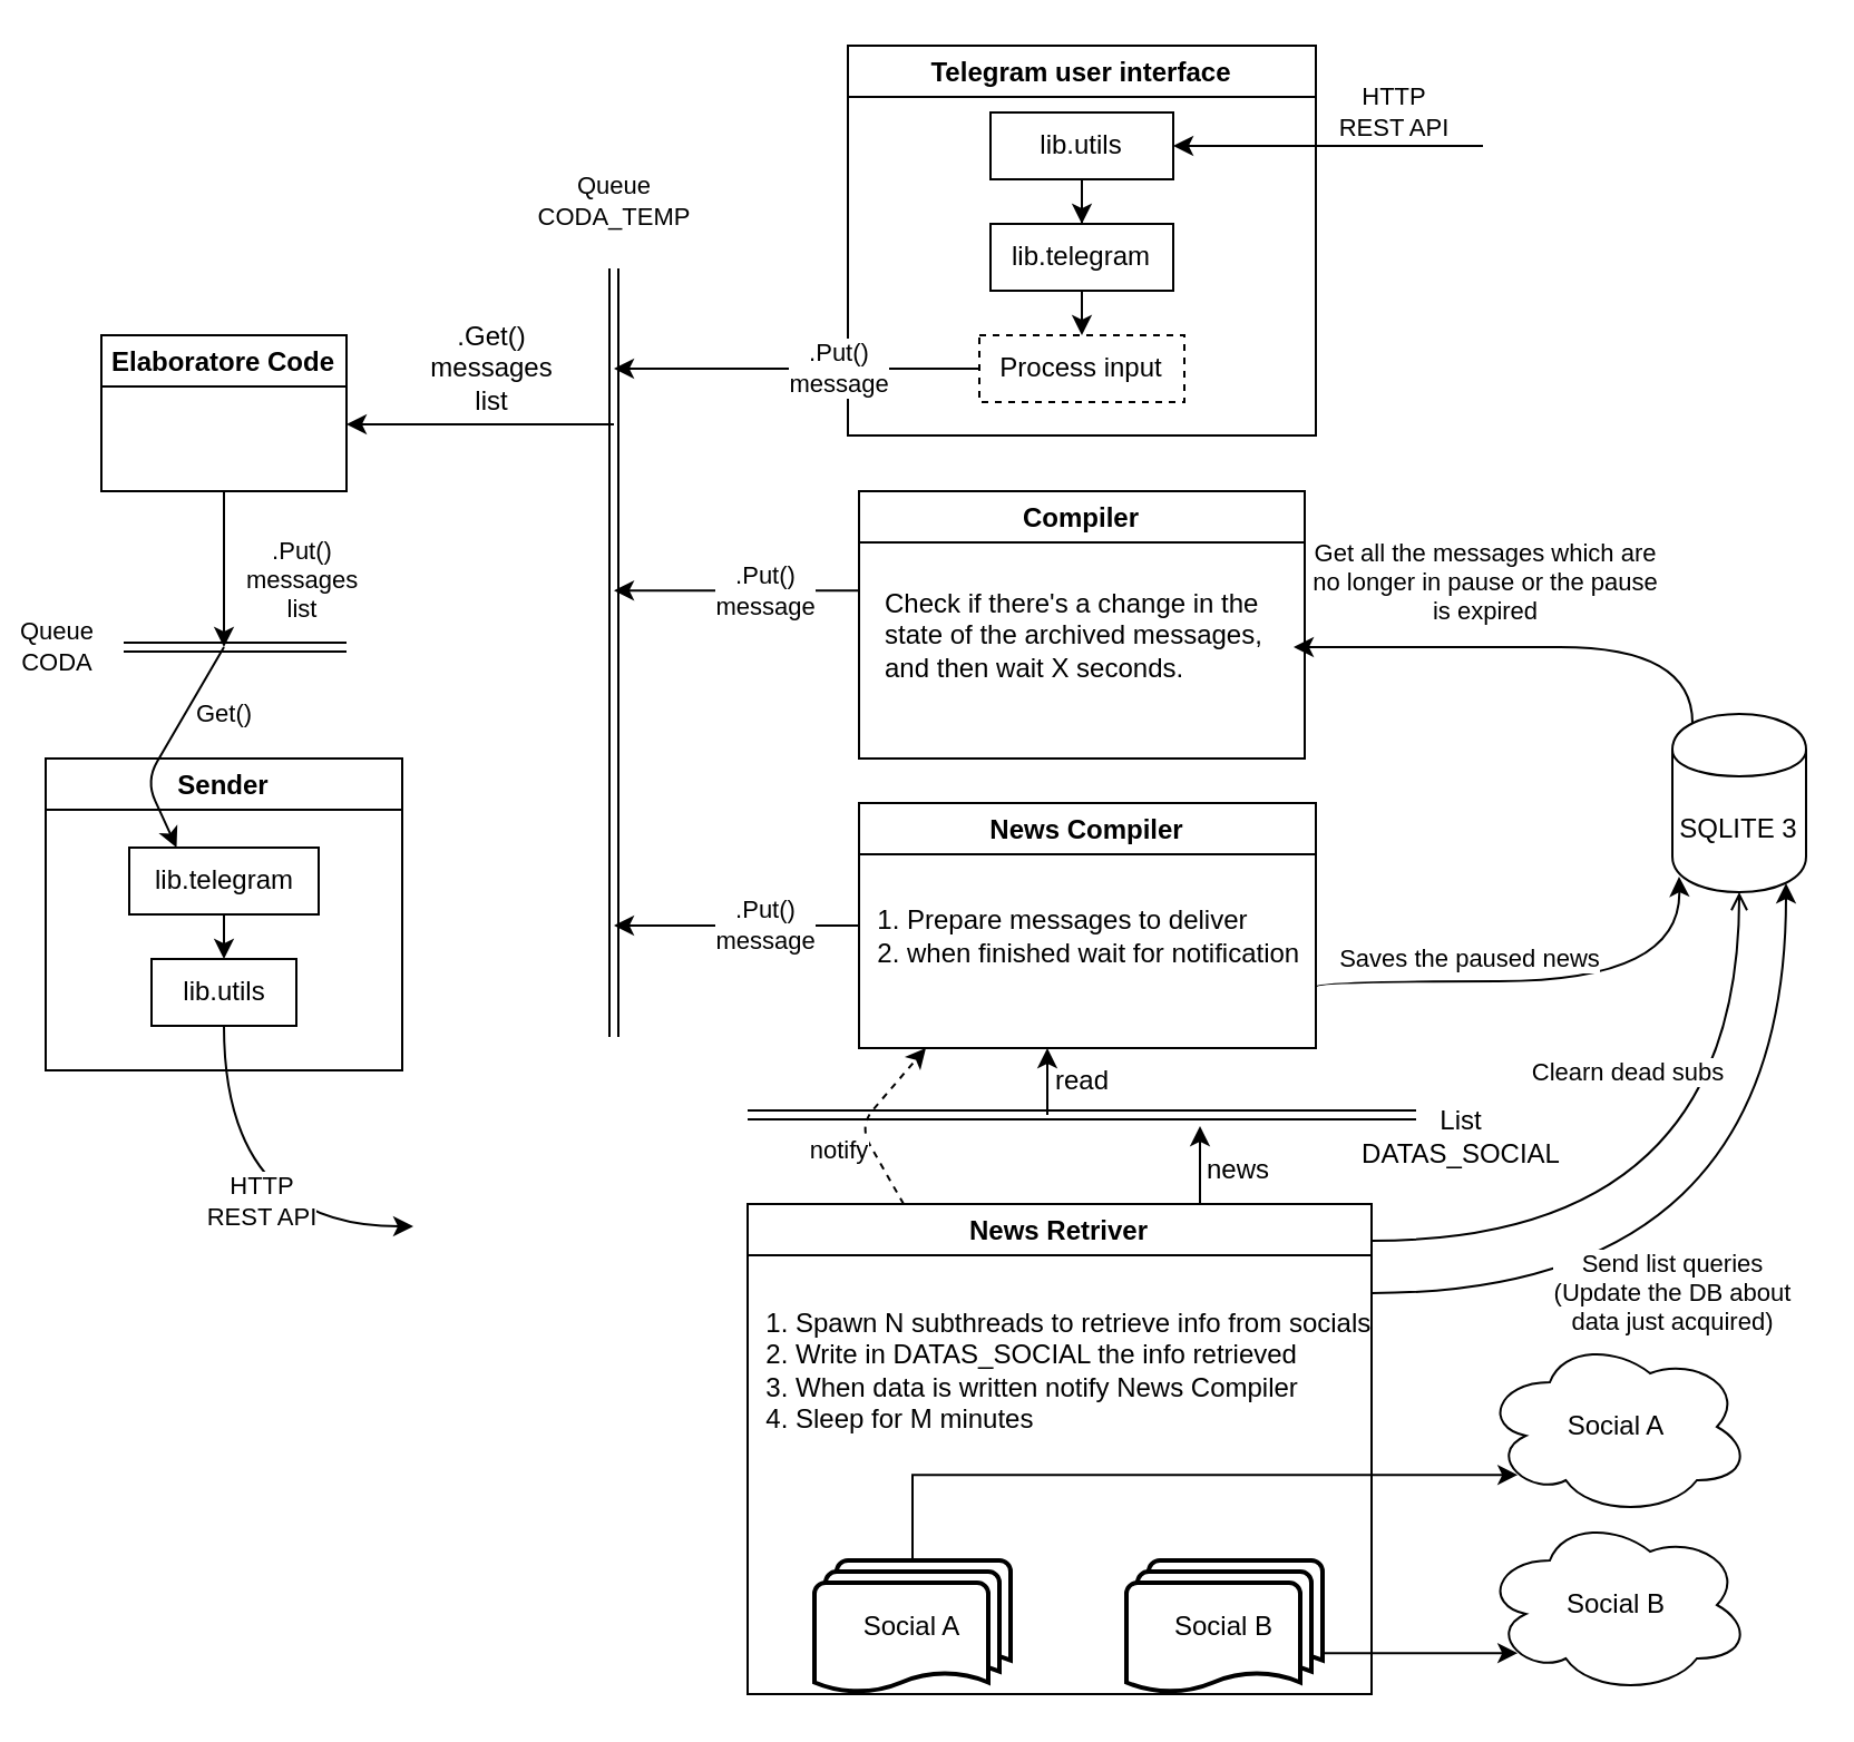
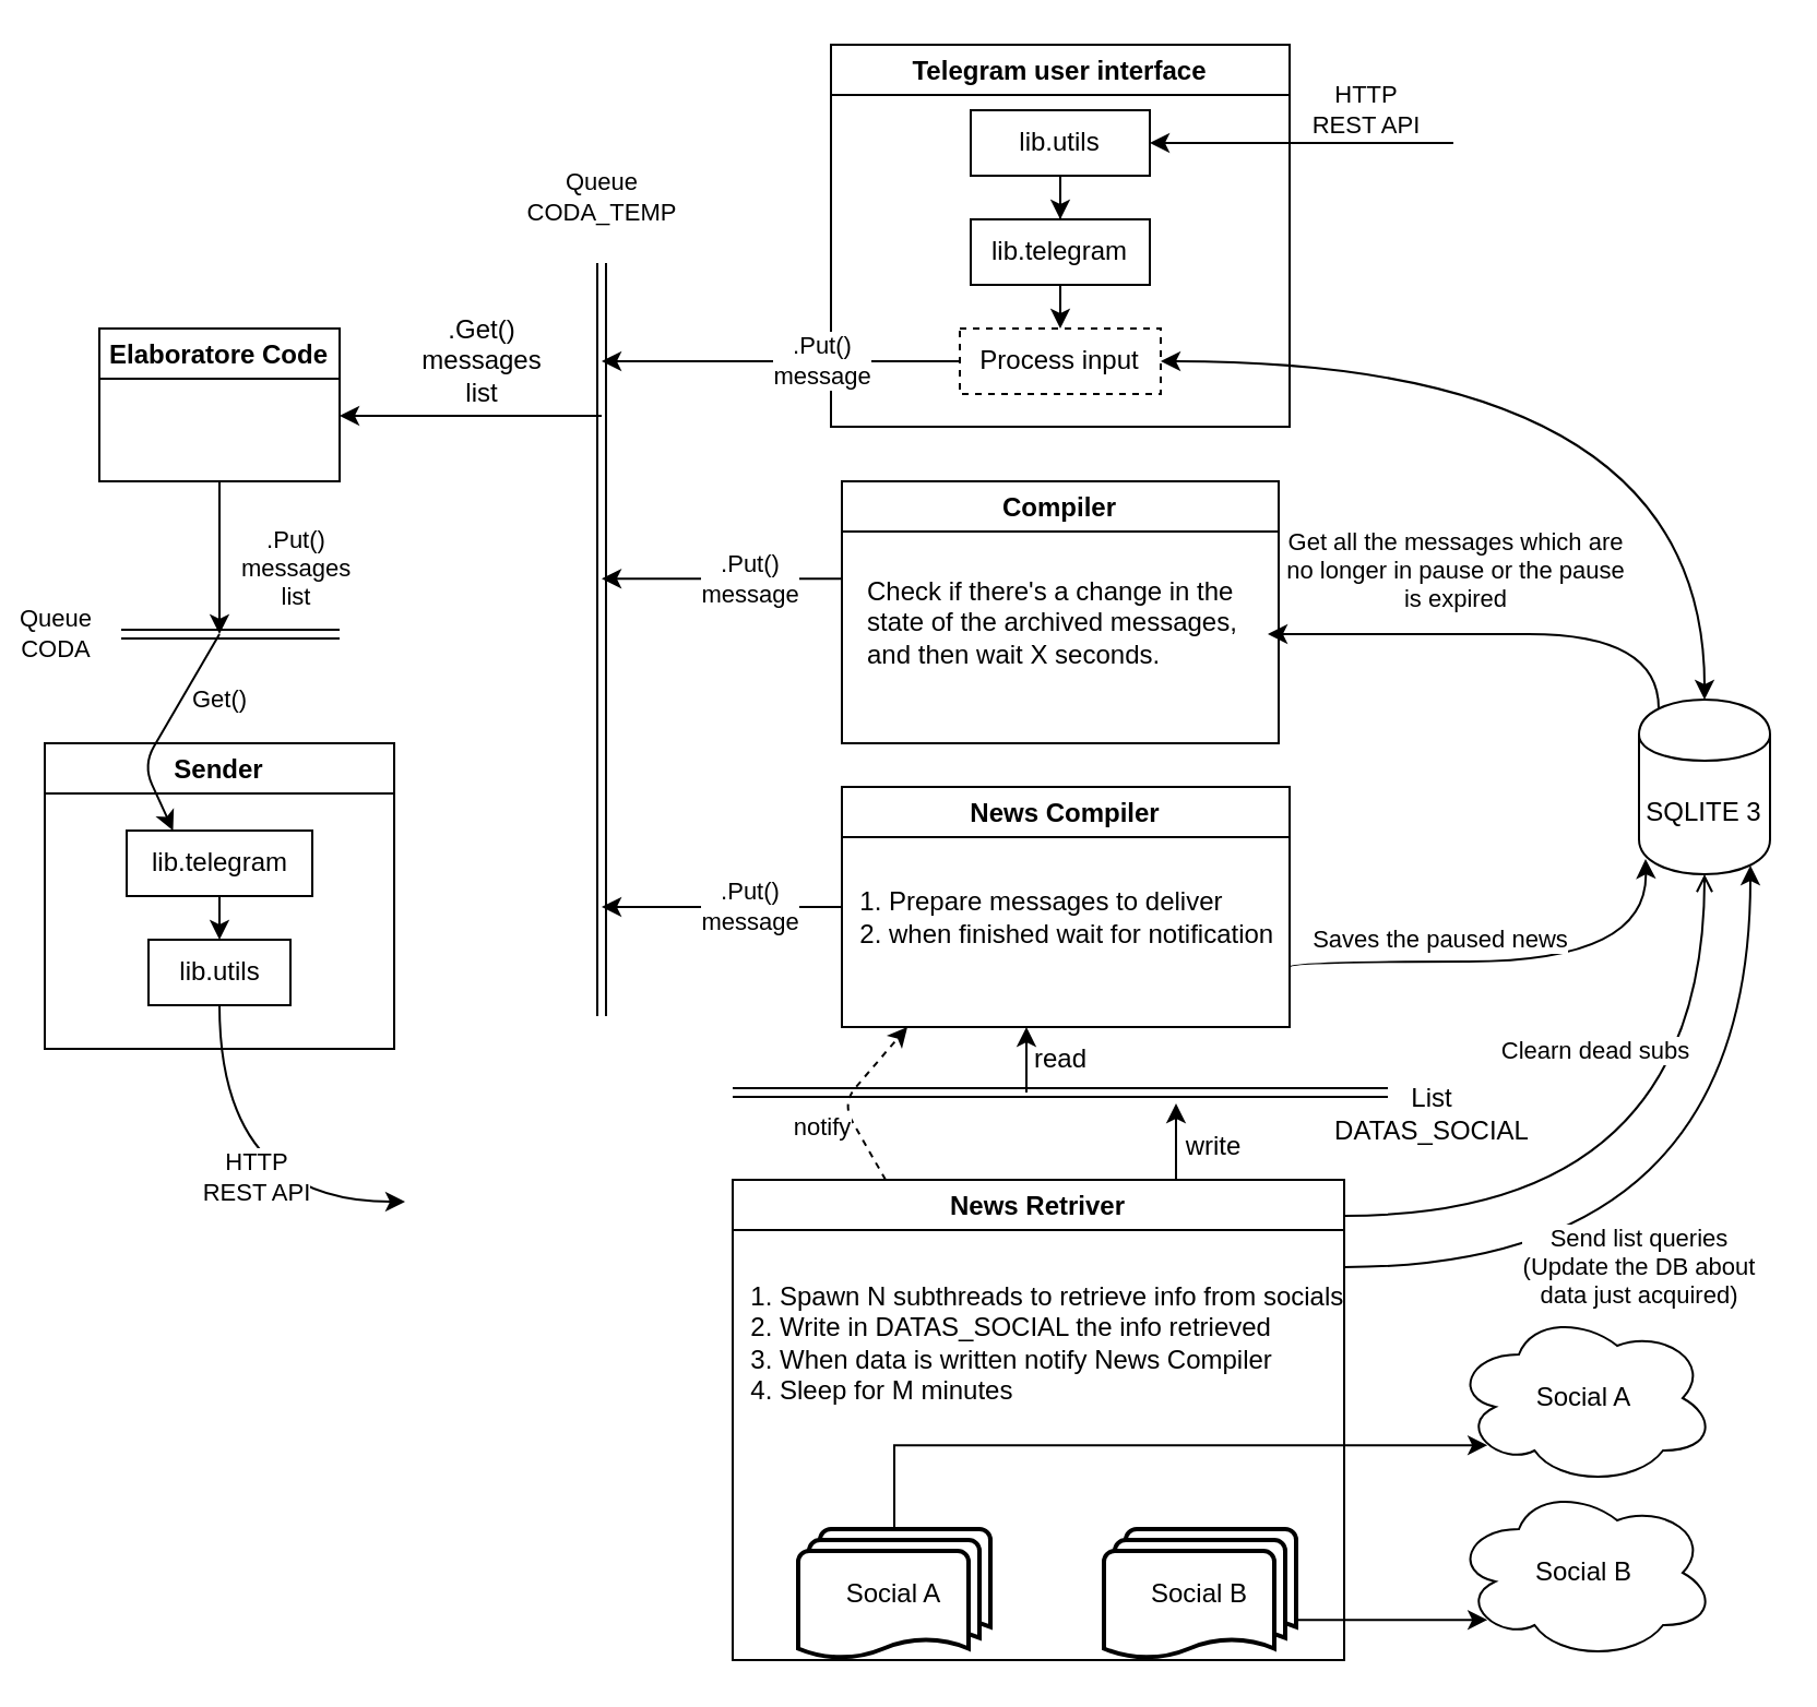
+ <mxCell id="25" value="" style="endArrow=classic;html=1;entryX=0.5;entryY=0;entryDx=0;entryDy=0;edgeStyle=orthogonalEdgeStyle;curved=1;startArrow=classic;startFill=1;endFill=1;" parent="1" source="20" target="14" edge="1"><mxGeometry width="50" height="50" relative="1" as="geometry"><mxPoint x="685" y="150" as="sourcePoint" /><mxPoint x="735" y="100" as="targetPoint" /></mxGeometry></mxCell>
- <mxCell id="42" value="&lt;div&gt;news&lt;/div&gt;" style="text;html=1;align=center;verticalAlign=middle;resizable=0;points=[];autosize=1;" parent="1" vertex="1"><mxGeometry x="535" y="515" width="40" height="20" as="geometry" /></mxCell>
+ <mxCell id="42" value="&lt;div&gt;write&lt;/div&gt;" style="text;html=1;align=center;verticalAlign=middle;resizable=0;points=[];autosize=1;" parent="1" vertex="1"><mxGeometry x="535" y="515" width="40" height="20" as="geometry" /></mxCell>
